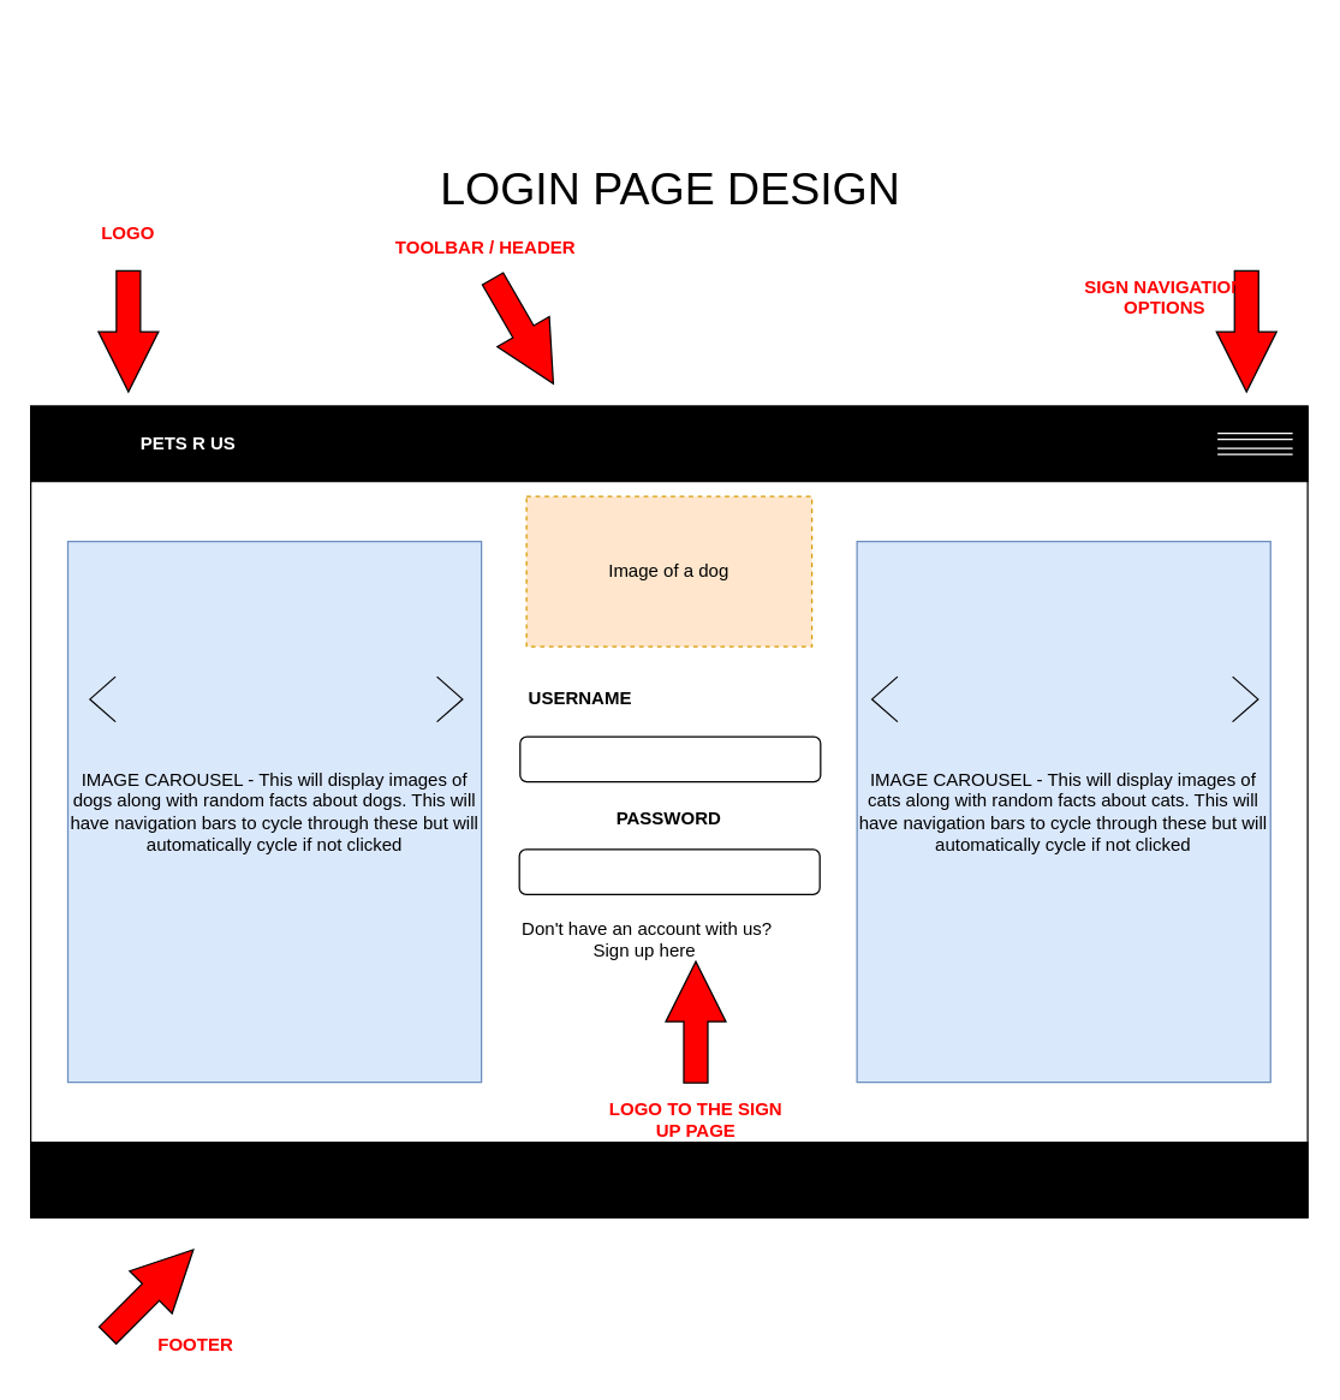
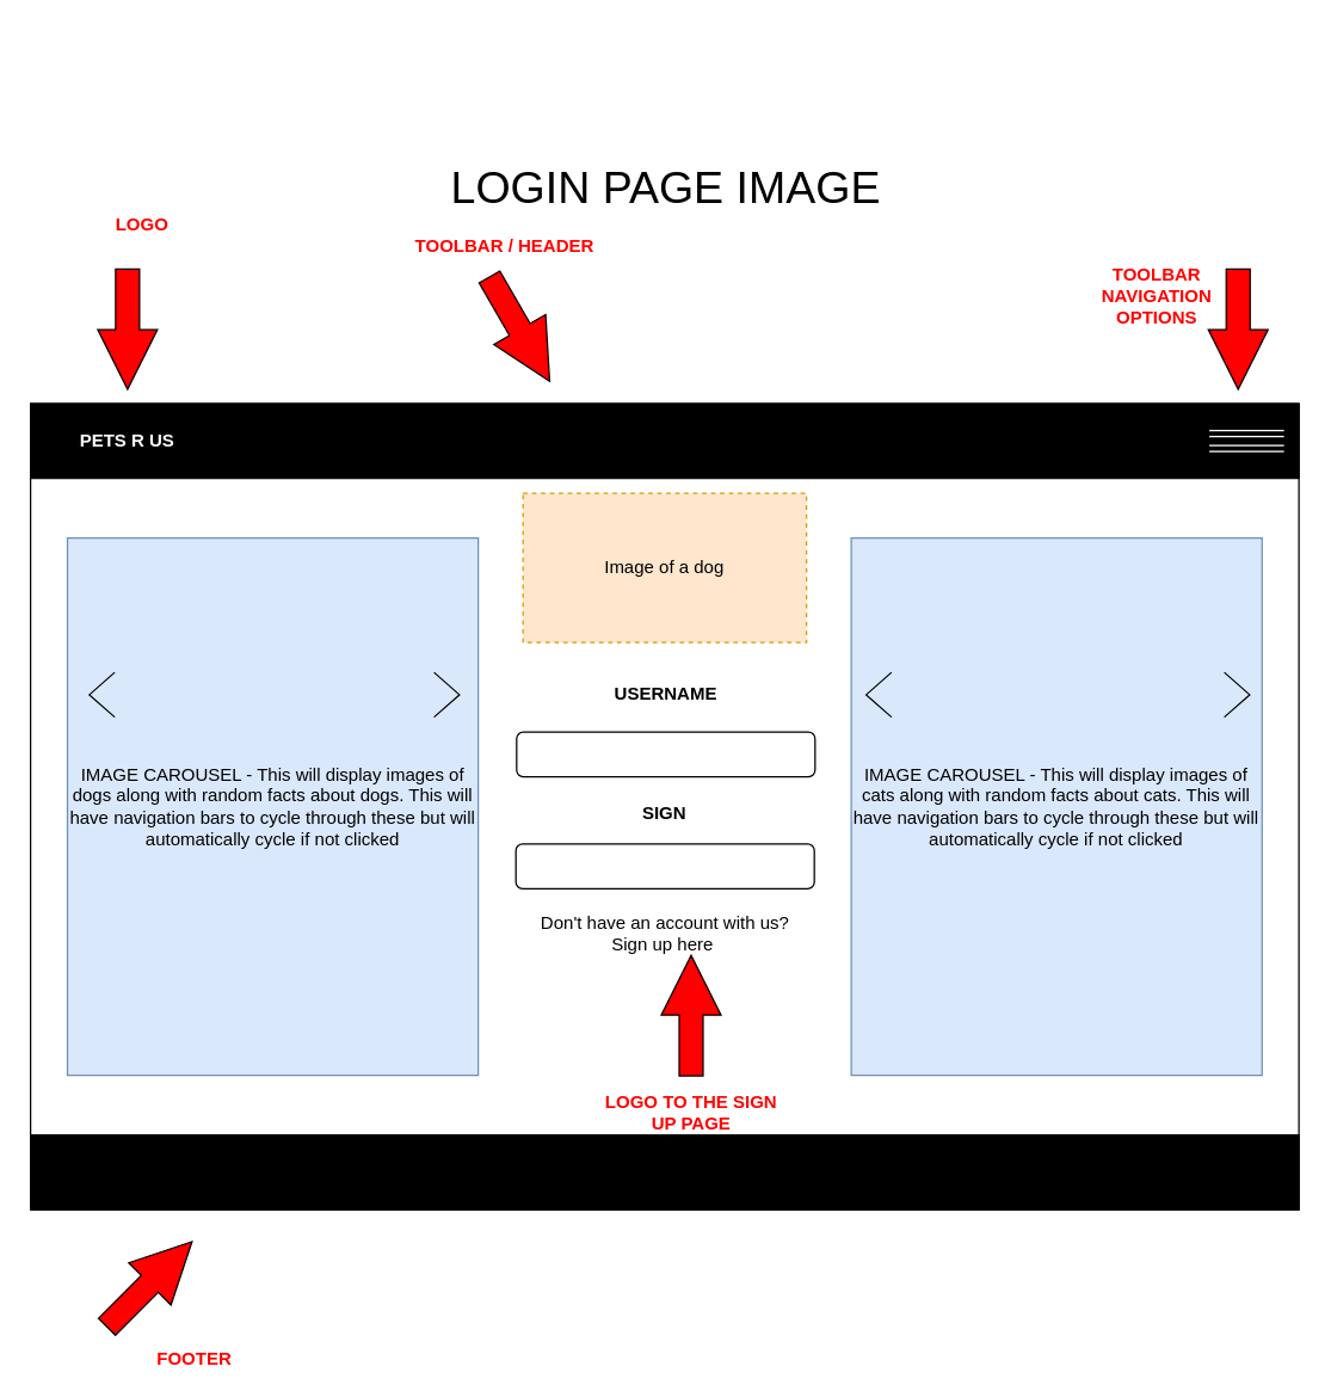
- <mxCell id="17" value="&lt;font color=&quot;#000000&quot; style=&quot;font-size: 30px;&quot;&gt;LOGIN PAGE DESIGN&lt;/font&gt;" style="text;html=1;strokeColor=none;fillColor=none;align=center;verticalAlign=middle;whiteSpace=wrap;rounded=0;fontColor=#FF0000;" parent="1" vertex="1"><mxGeometry x="269.5" y="110" width="352" height="30" as="geometry" /></mxCell>
+ <mxCell id="17" value="&lt;font color=&quot;#000000&quot; style=&quot;font-size: 30px;&quot;&gt;LOGIN PAGE IMAGE&lt;/font&gt;" style="text;html=1;strokeColor=none;fillColor=none;align=center;verticalAlign=middle;whiteSpace=wrap;rounded=0;fontColor=#FF0000;" parent="1" vertex="1"><mxGeometry x="269.5" y="110" width="352" height="30" as="geometry" /></mxCell>
- <mxCell id="13" value="&lt;font color=&quot;#ff0000&quot;&gt;&lt;b&gt;LOGO&lt;/b&gt;&lt;/font&gt;" style="text;html=1;strokeColor=none;fillColor=none;align=center;verticalAlign=middle;whiteSpace=wrap;rounded=0;fontColor=#FFFFFF;" parent="1" vertex="1"><mxGeometry y="140" width="130" height="30" as="geometry" x="20" /></mxCell>
+ <mxCell id="13" value="&lt;font color=&quot;#ff0000&quot;&gt;&lt;b&gt;LOGO&lt;/b&gt;&lt;/font&gt;" style="text;html=1;strokeColor=none;fillColor=none;align=center;verticalAlign=middle;whiteSpace=wrap;rounded=0;fontColor=#FFFFFF;" parent="1" vertex="1"><mxGeometry x="30" y="135" width="130" height="30" as="geometry" /></mxCell>
- <mxCell id="11" value="&lt;font color=&quot;#ff0000&quot;&gt;&lt;b&gt;TOOLBAR / HEADER&lt;/b&gt;&lt;/font&gt;" style="text;html=1;strokeColor=none;fillColor=none;align=center;verticalAlign=middle;whiteSpace=wrap;rounded=0;fontColor=#FFFFFF;" parent="1" vertex="1"><mxGeometry x="258" y="150" width="130" height="30" as="geometry" /></mxCell>
+ <mxCell id="11" value="&lt;font color=&quot;#ff0000&quot;&gt;&lt;b&gt;TOOLBAR / HEADER&lt;/b&gt;&lt;/font&gt;" style="text;html=1;strokeColor=none;fillColor=none;align=center;verticalAlign=middle;whiteSpace=wrap;rounded=0;fontColor=#FFFFFF;" parent="1" vertex="1"><mxGeometry x="273" y="150" width="130" height="30" as="geometry" /></mxCell>
- <mxCell id="15" value="&lt;font color=&quot;#ff0000&quot;&gt;&lt;b&gt;SIGN NAVIGATION OPTIONS&lt;br&gt;&lt;br&gt;&lt;/b&gt;&lt;/font&gt;" style="text;html=1;strokeColor=none;fillColor=none;align=center;verticalAlign=middle;whiteSpace=wrap;rounded=0;fontColor=#FFFFFF;" parent="1" vertex="1"><mxGeometry x="710" y="190" width="130" height="30" as="geometry" /></mxCell>
+ <mxCell id="15" value="&lt;font color=&quot;#ff0000&quot;&gt;&lt;b&gt;TOOLBAR NAVIGATION OPTIONS&lt;br&gt;&lt;br&gt;&lt;/b&gt;&lt;/font&gt;" style="text;html=1;strokeColor=none;fillColor=none;align=center;verticalAlign=middle;whiteSpace=wrap;rounded=0;fontColor=#FFFFFF;" parent="1" vertex="1"><mxGeometry x="710" y="190" width="130" height="30" as="geometry" /></mxCell>
- <mxCell id="4" value="&lt;font color=&quot;#ffffff&quot;&gt;&lt;b&gt;PETS R US&lt;/b&gt;&lt;/font&gt;" style="text;html=1;strokeColor=none;fillColor=none;align=center;verticalAlign=middle;whiteSpace=wrap;rounded=0;" parent="1" vertex="1"><mxGeometry x="70" y="280" width="110" height="30" as="geometry" /></mxCell>
+ <mxCell id="4" value="&lt;font color=&quot;#ffffff&quot;&gt;&lt;b&gt;PETS R US&lt;/b&gt;&lt;/font&gt;" style="text;html=1;strokeColor=none;fillColor=none;align=center;verticalAlign=middle;whiteSpace=wrap;rounded=0;" parent="1" vertex="1"><mxGeometry x="30" y="280" width="110" height="30" as="geometry" /></mxCell>
- <mxCell id="20" value="&lt;b&gt;USERNAME&lt;/b&gt;" style="text;html=1;strokeColor=none;fillColor=none;align=center;verticalAlign=middle;whiteSpace=wrap;rounded=0;" vertex="1" parent="1"><mxGeometry x="355.75" y="450" width="60" height="30" as="geometry" /></mxCell>
+ <mxCell id="20" value="&lt;b&gt;USERNAME&lt;/b&gt;" style="text;html=1;strokeColor=none;fillColor=none;align=center;verticalAlign=middle;whiteSpace=wrap;rounded=0;" vertex="1" parent="1"><mxGeometry x="415.75" y="450" width="60" height="30" as="geometry" /></mxCell>
- <mxCell id="21" value="&lt;b&gt;PASSWORD&lt;/b&gt;" style="text;html=1;strokeColor=none;fillColor=none;align=center;verticalAlign=middle;whiteSpace=wrap;rounded=0;" vertex="1" parent="1"><mxGeometry x="415.25" y="530" width="60" height="30" as="geometry" /></mxCell>
+ <mxCell id="21" value="&lt;b&gt;SIGN&lt;/b&gt;" style="text;html=1;strokeColor=none;fillColor=none;align=center;verticalAlign=middle;whiteSpace=wrap;rounded=0;" vertex="1" parent="1"><mxGeometry x="415.25" y="530" width="60" height="30" as="geometry" /></mxCell>
- <mxCell id="22" value="Don't have an account with us? Sign up here&amp;nbsp;" style="text;html=1;strokeColor=none;fillColor=none;align=center;verticalAlign=middle;whiteSpace=wrap;rounded=0;" vertex="1" parent="1"><mxGeometry x="333.12" y="610" width="194.75" height="30" as="geometry" /></mxCell>
+ <mxCell id="22" value="Don't have an account with us? Sign up here&amp;nbsp;" style="text;html=1;strokeColor=none;fillColor=none;align=center;verticalAlign=middle;whiteSpace=wrap;rounded=0;" vertex="1" parent="1"><mxGeometry x="348.12" y="610" width="194.75" height="30" as="geometry" /></mxCell>
- <mxCell id="9" value="&lt;font color=&quot;#ff0000&quot;&gt;&lt;b&gt;FOOTER&lt;/b&gt;&lt;/font&gt;" style="text;html=1;strokeColor=none;fillColor=none;align=center;verticalAlign=middle;whiteSpace=wrap;rounded=0;fontColor=#FFFFFF;" parent="1" vertex="1"><mxGeometry x="100" y="880" width="60" height="30" as="geometry" /></mxCell>
+ <mxCell id="9" value="&lt;font color=&quot;#ff0000&quot;&gt;&lt;b&gt;FOOTER&lt;/b&gt;&lt;/font&gt;" style="text;html=1;strokeColor=none;fillColor=none;align=center;verticalAlign=middle;whiteSpace=wrap;rounded=0;fontColor=#FFFFFF;" parent="1" vertex="1"><mxGeometry x="100" y="895" width="60" height="30" as="geometry" /></mxCell>
